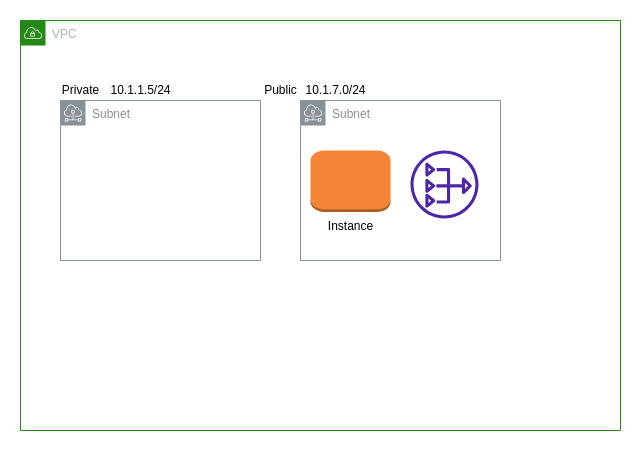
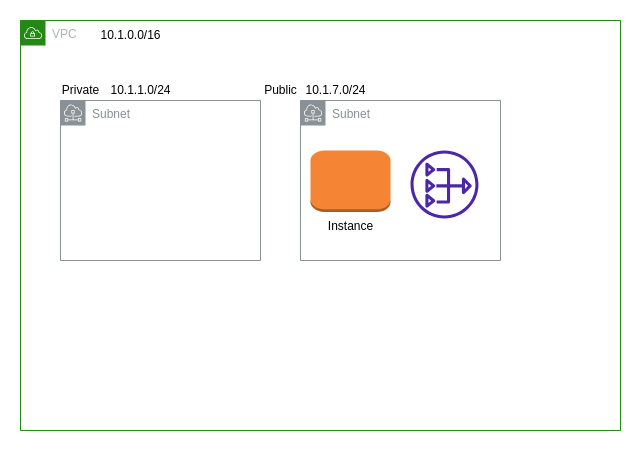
+ <mxCell id="3" value="10.1.0.0/16" style="text;html=1;align=center;verticalAlign=middle;resizable=0;points=[];autosize=1;strokeColor=none;fillColor=none;" parent="2" vertex="1"><mxGeometry x="70" width="80" height="30" as="geometry" /></mxCell>
- <mxCell id="8" value="10.1.1.5/24" style="text;html=1;align=center;verticalAlign=middle;resizable=0;points=[];autosize=1;strokeColor=none;fillColor=none;" parent="2" vertex="1"><mxGeometry x="80" y="55" width="80" height="30" as="geometry" /></mxCell>
+ <mxCell id="8" value="10.1.1.0/24" style="text;html=1;align=center;verticalAlign=middle;resizable=0;points=[];autosize=1;strokeColor=none;fillColor=none;" parent="2" vertex="1"><mxGeometry x="80" y="55" width="80" height="30" as="geometry" /></mxCell>
